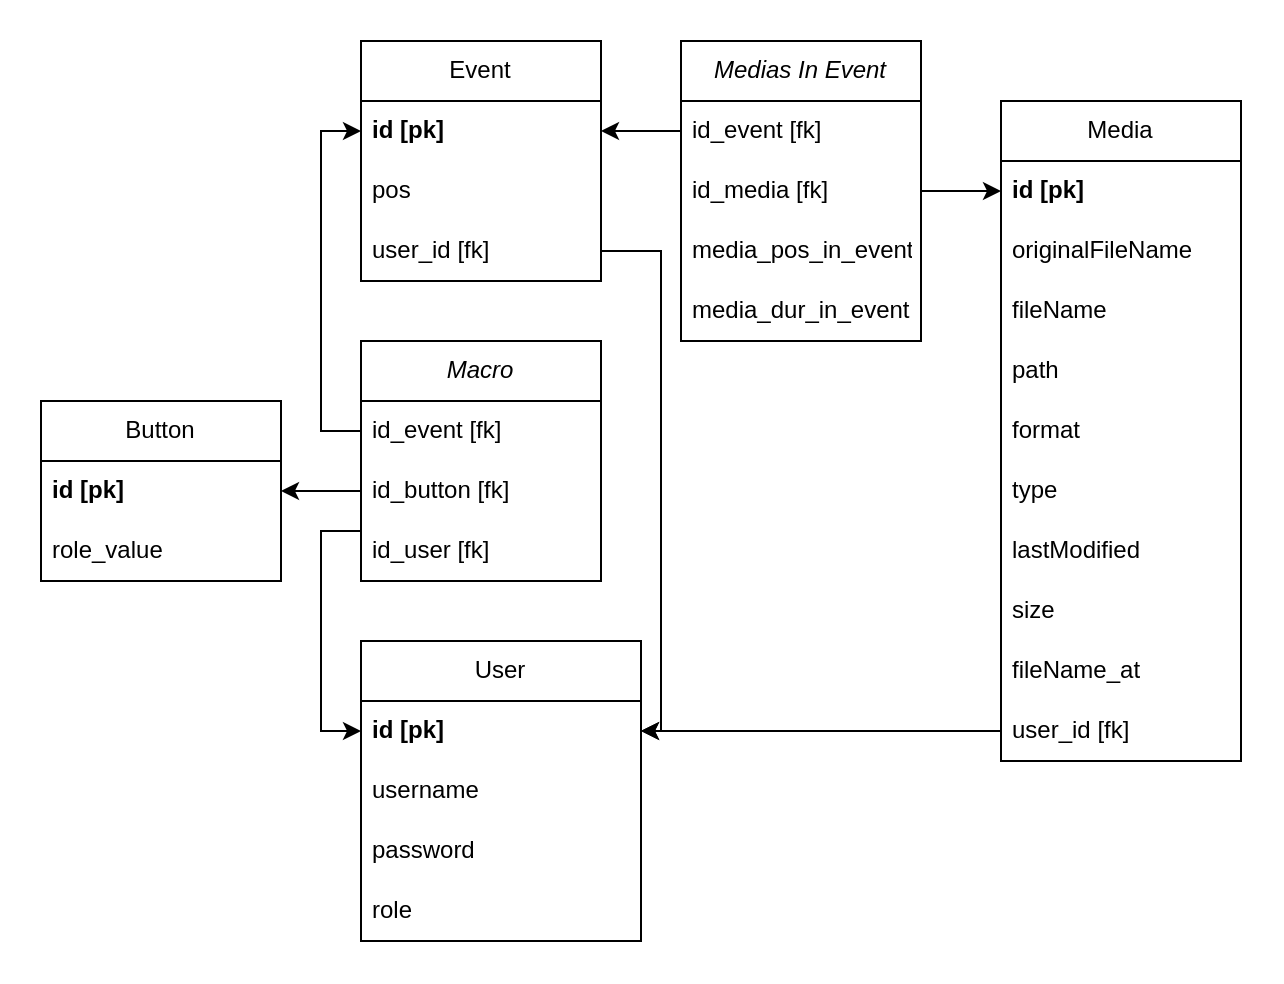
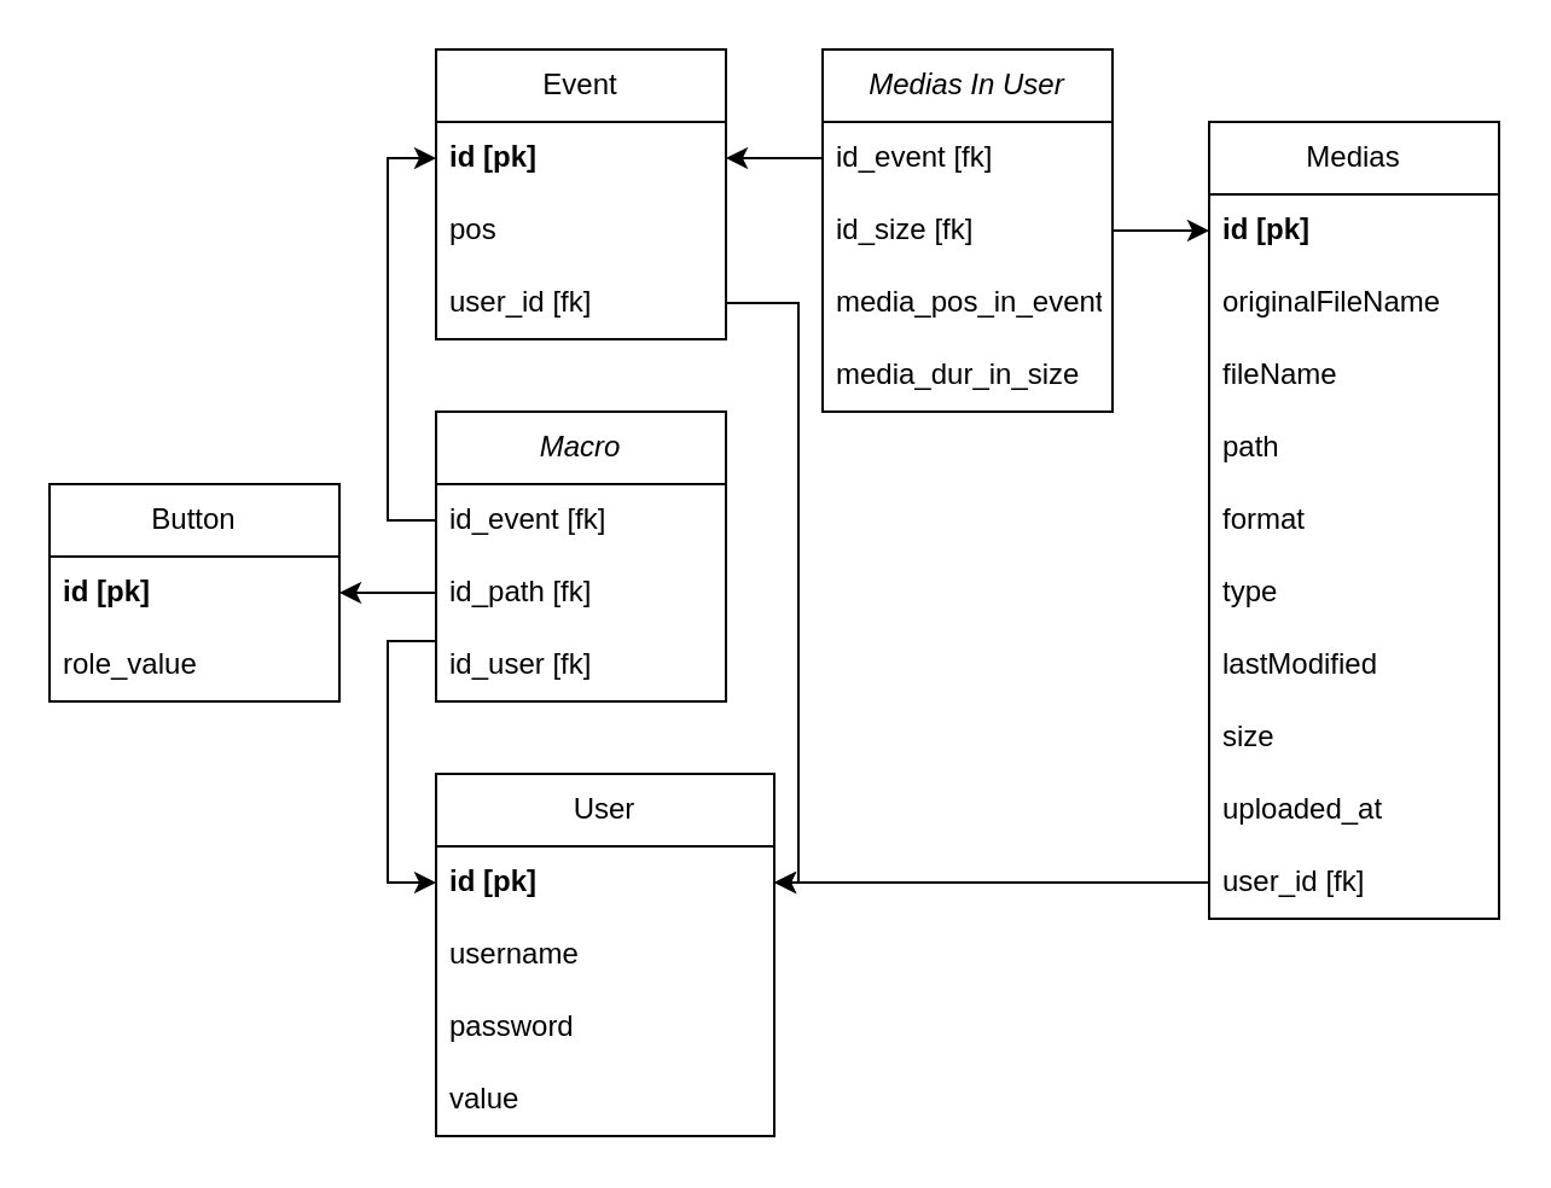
- <mxCell id="29" value="&lt;i&gt;Medias In Event&lt;/i&gt;" style="swimlane;fontStyle=0;childLayout=stackLayout;horizontal=1;startSize=30;horizontalStack=0;resizeParent=1;resizeParentMax=0;resizeLast=0;collapsible=1;marginBottom=0;whiteSpace=wrap;html=1;" vertex="1" parent="1"><mxGeometry x="340" y="20" width="120" height="150" as="geometry" /></mxCell>
+ <mxCell id="29" value="&lt;i&gt;Medias In User&lt;/i&gt;" style="swimlane;fontStyle=0;childLayout=stackLayout;horizontal=1;startSize=30;horizontalStack=0;resizeParent=1;resizeParentMax=0;resizeLast=0;collapsible=1;marginBottom=0;whiteSpace=wrap;html=1;" vertex="1" parent="1"><mxGeometry x="340" y="20" width="120" height="150" as="geometry" /></mxCell>
- <mxCell id="6" value="Media" style="swimlane;fontStyle=0;childLayout=stackLayout;horizontal=1;startSize=30;horizontalStack=0;resizeParent=1;resizeParentMax=0;resizeLast=0;collapsible=1;marginBottom=0;whiteSpace=wrap;html=1;" vertex="1" parent="1"><mxGeometry x="500" y="50" width="120" height="330" as="geometry" /></mxCell>
+ <mxCell id="6" value="Medias" style="swimlane;fontStyle=0;childLayout=stackLayout;horizontal=1;startSize=30;horizontalStack=0;resizeParent=1;resizeParentMax=0;resizeLast=0;collapsible=1;marginBottom=0;whiteSpace=wrap;html=1;" vertex="1" parent="1"><mxGeometry x="500" y="50" width="120" height="330" as="geometry" /></mxCell>
- <mxCell id="31" value="id_media [fk]" style="text;strokeColor=none;fillColor=none;align=left;verticalAlign=middle;spacingLeft=4;spacingRight=4;overflow=hidden;points=[[0,0.5],[1,0.5]];portConstraint=eastwest;rotatable=0;whiteSpace=wrap;html=1;" vertex="1" parent="29"><mxGeometry y="60" width="120" height="30" as="geometry" /></mxCell>
+ <mxCell id="31" value="id_size [fk]" style="text;strokeColor=none;fillColor=none;align=left;verticalAlign=middle;spacingLeft=4;spacingRight=4;overflow=hidden;points=[[0,0.5],[1,0.5]];portConstraint=eastwest;rotatable=0;whiteSpace=wrap;html=1;" vertex="1" parent="29"><mxGeometry y="60" width="120" height="30" as="geometry" /></mxCell>
- <mxCell id="33" value="media_dur_in_event" style="text;strokeColor=none;fillColor=none;align=left;verticalAlign=middle;spacingLeft=4;spacingRight=4;overflow=hidden;points=[[0,0.5],[1,0.5]];portConstraint=eastwest;rotatable=0;whiteSpace=wrap;html=1;" vertex="1" parent="29"><mxGeometry y="120" width="120" height="30" as="geometry" /></mxCell>
+ <mxCell id="33" value="media_dur_in_size" style="text;strokeColor=none;fillColor=none;align=left;verticalAlign=middle;spacingLeft=4;spacingRight=4;overflow=hidden;points=[[0,0.5],[1,0.5]];portConstraint=eastwest;rotatable=0;whiteSpace=wrap;html=1;" vertex="1" parent="29"><mxGeometry y="120" width="120" height="30" as="geometry" /></mxCell>
- <mxCell id="22" value="id_button [fk]" style="text;strokeColor=none;fillColor=none;align=left;verticalAlign=middle;spacingLeft=4;spacingRight=4;overflow=hidden;points=[[0,0.5],[1,0.5]];portConstraint=eastwest;rotatable=0;whiteSpace=wrap;html=1;" vertex="1" parent="20"><mxGeometry y="60" width="120" height="30" as="geometry" /></mxCell>
+ <mxCell id="22" value="id_path [fk]" style="text;strokeColor=none;fillColor=none;align=left;verticalAlign=middle;spacingLeft=4;spacingRight=4;overflow=hidden;points=[[0,0.5],[1,0.5]];portConstraint=eastwest;rotatable=0;whiteSpace=wrap;html=1;" vertex="1" parent="20"><mxGeometry y="60" width="120" height="30" as="geometry" /></mxCell>
- <mxCell id="15" value="fileName_at" style="text;strokeColor=none;fillColor=none;align=left;verticalAlign=middle;spacingLeft=4;spacingRight=4;overflow=hidden;points=[[0,0.5],[1,0.5]];portConstraint=eastwest;rotatable=0;whiteSpace=wrap;html=1;" vertex="1" parent="6"><mxGeometry y="270" width="120" height="30" as="geometry" /></mxCell>
+ <mxCell id="15" value="uploaded_at" style="text;strokeColor=none;fillColor=none;align=left;verticalAlign=middle;spacingLeft=4;spacingRight=4;overflow=hidden;points=[[0,0.5],[1,0.5]];portConstraint=eastwest;rotatable=0;whiteSpace=wrap;html=1;" vertex="1" parent="6"><mxGeometry y="270" width="120" height="30" as="geometry" /></mxCell>
- <mxCell id="28" value="role" style="text;strokeColor=none;fillColor=none;align=left;verticalAlign=middle;spacingLeft=4;spacingRight=4;overflow=hidden;points=[[0,0.5],[1,0.5]];portConstraint=eastwest;rotatable=0;whiteSpace=wrap;html=1;" vertex="1" parent="24"><mxGeometry y="120" width="140" height="30" as="geometry" /></mxCell>
+ <mxCell id="28" value="value" style="text;strokeColor=none;fillColor=none;align=left;verticalAlign=middle;spacingLeft=4;spacingRight=4;overflow=hidden;points=[[0,0.5],[1,0.5]];portConstraint=eastwest;rotatable=0;whiteSpace=wrap;html=1;" vertex="1" parent="24"><mxGeometry y="120" width="140" height="30" as="geometry" /></mxCell>
